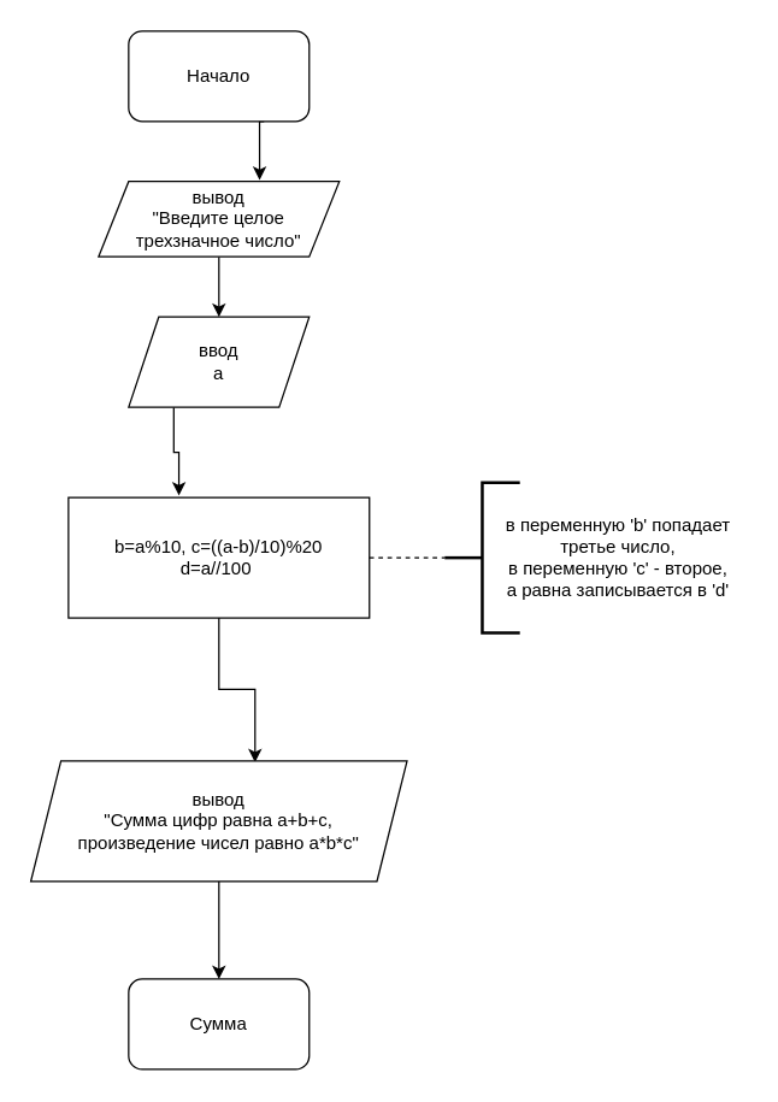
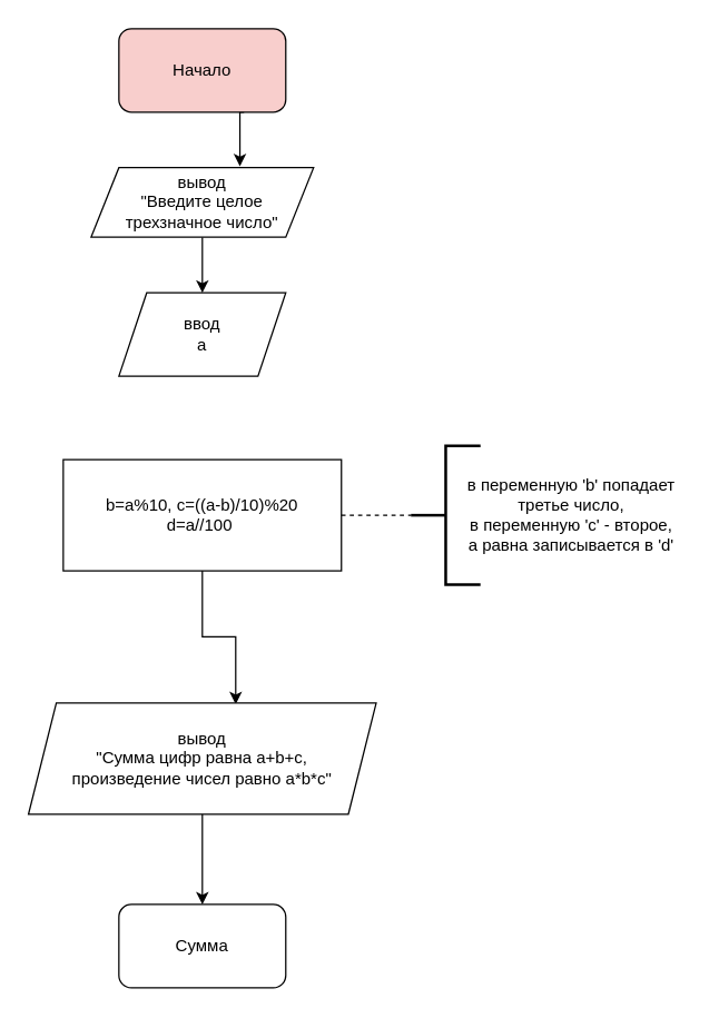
- <mxCell id="3" value="Начало" style="rounded=1;whiteSpace=wrap;html=1;" vertex="1" parent="1"><mxGeometry x="85" y="20" width="120" height="60" as="geometry" /></mxCell>
+ <mxCell id="3" value="Начало" style="rounded=1;whiteSpace=wrap;html=1;fillColor=#f8cecc;" vertex="1" parent="1"><mxGeometry x="85" y="20" width="120" height="60" as="geometry" /></mxCell>
- <mxCell id="5" style="edgeStyle=orthogonalEdgeStyle;rounded=0;orthogonalLoop=1;jettySize=auto;html=1;exitX=0.25;exitY=1;exitDx=0;exitDy=0;entryX=0.367;entryY=-0.017;entryDx=0;entryDy=0;entryPerimeter=0;" edge="1" parent="1" source="6" target="8"><mxGeometry relative="1" as="geometry" /></mxCell>
